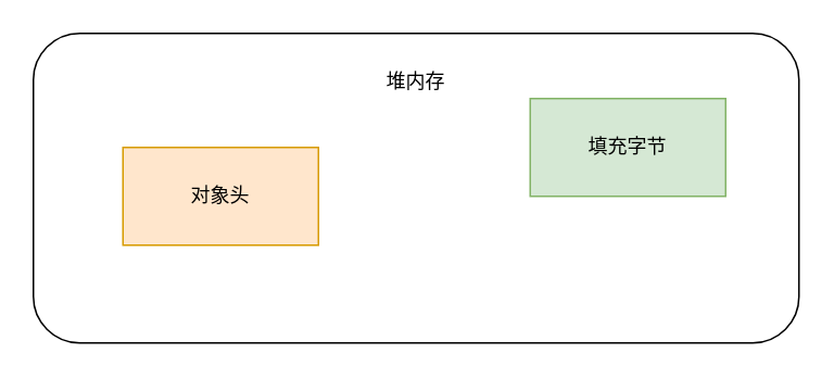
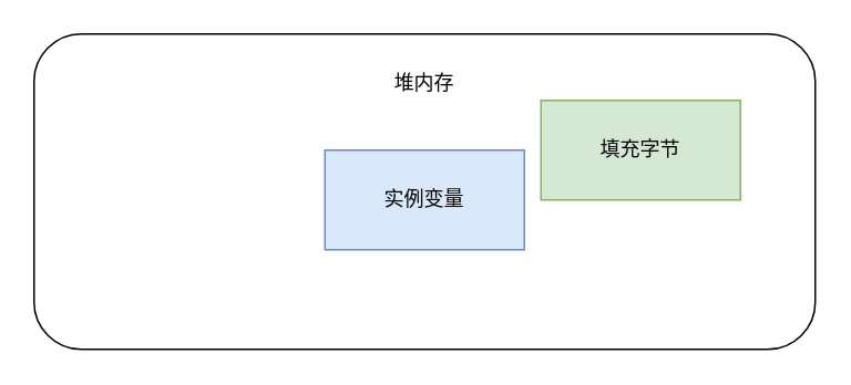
- <mxCell id="3" value="对象头" style="rounded=0;whiteSpace=wrap;html=1;fillColor=#ffe6cc;strokeColor=#d79b00;" vertex="1" parent="1"><mxGeometry x="75" y="90" width="120" height="60" as="geometry" /></mxCell>
+ <mxCell id="4" value="实例变量" style="rounded=0;whiteSpace=wrap;html=1;fillColor=#dae8fc;strokeColor=#6c8ebf;" vertex="1" parent="1"><mxGeometry x="195" y="90" width="120" height="60" as="geometry" /></mxCell>
